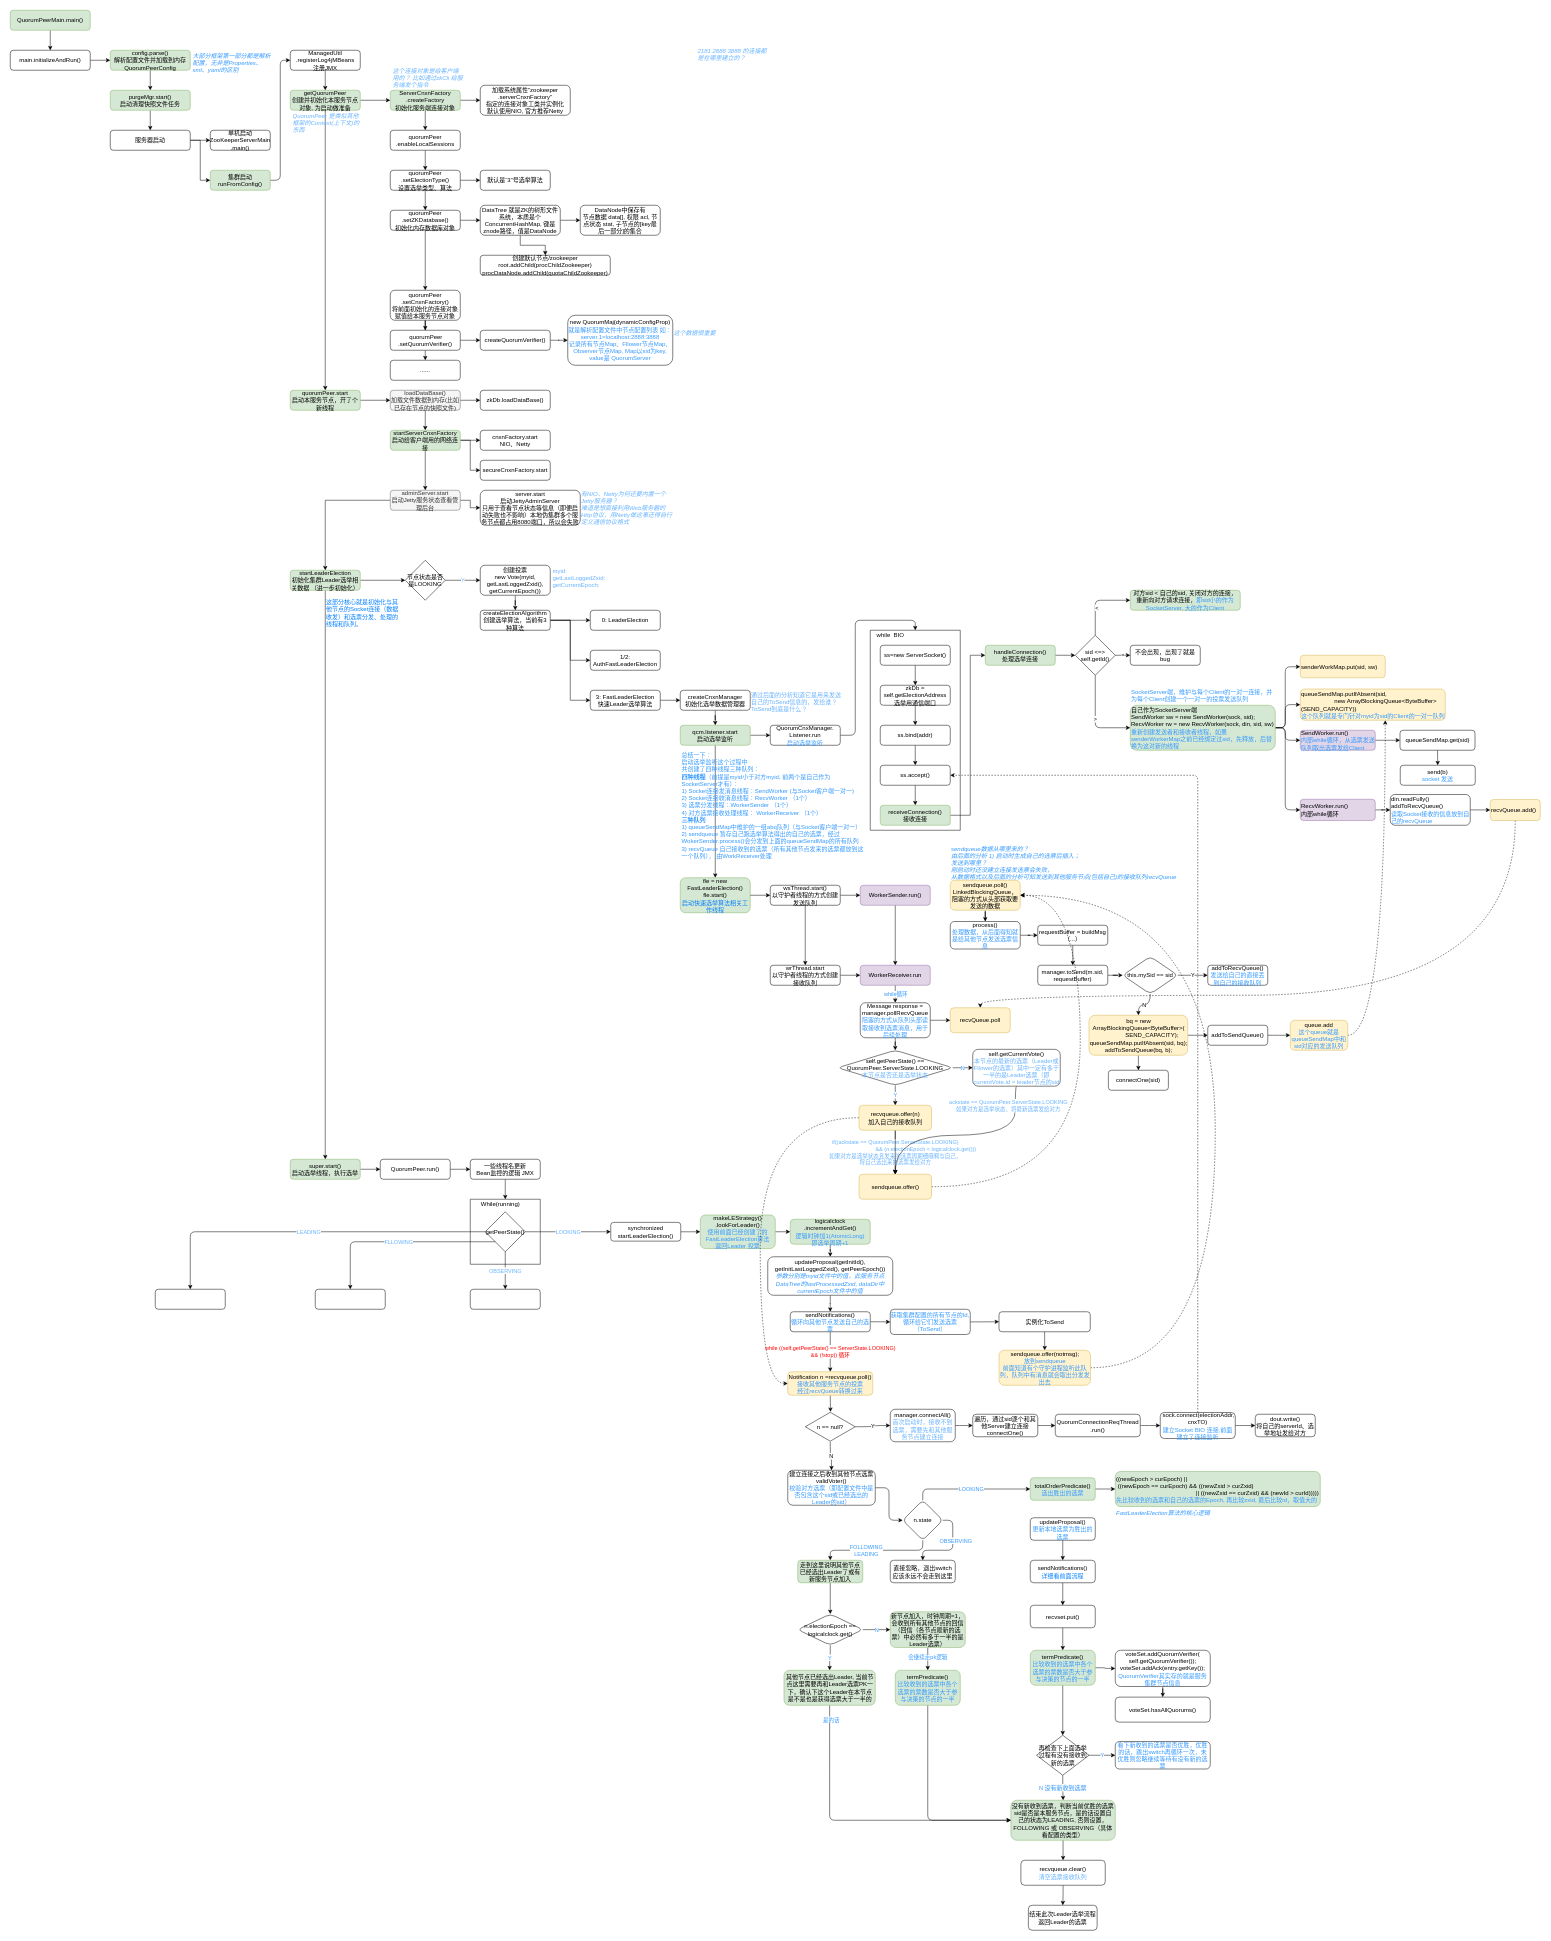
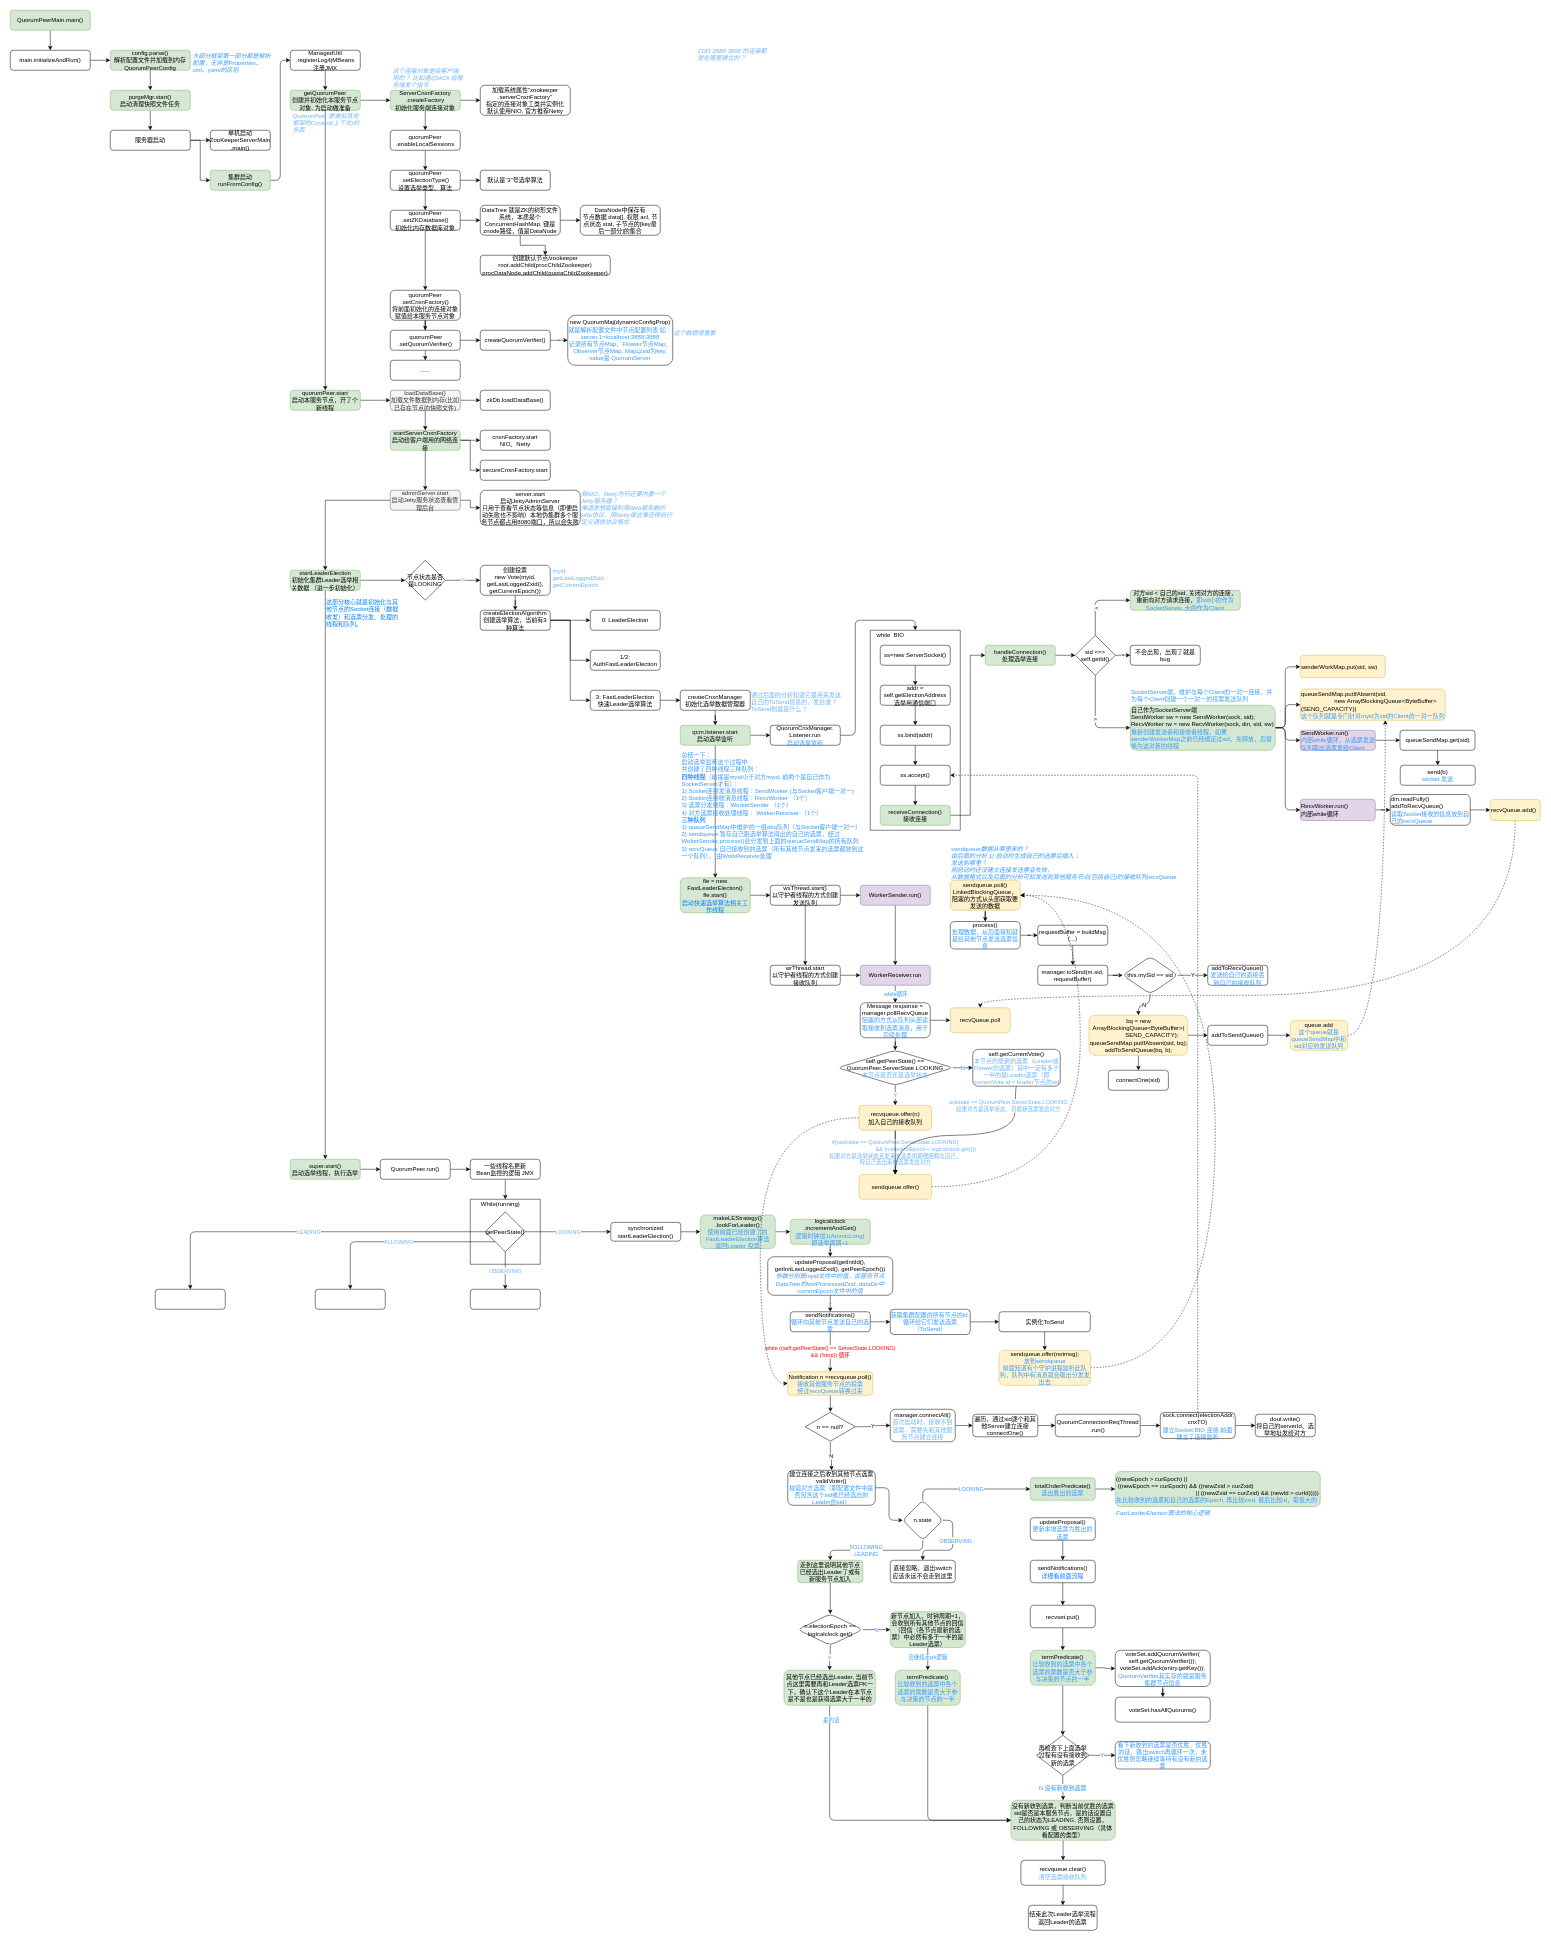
- <mxCell id="98" value="zkDb = self.getElectionAddress&lt;br&gt;选举用通信端口" style="rounded=1;whiteSpace=wrap;html=1;fontSize=12;glass=0;strokeWidth=1;shadow=0;" parent="1" vertex="1"><mxGeometry x="1760" y="1370" width="140" height="40" as="geometry" /></mxCell>
+ <mxCell id="98" value="addr = self.getElectionAddress&lt;br&gt;选举用通信端口" style="rounded=1;whiteSpace=wrap;html=1;fontSize=12;glass=0;strokeWidth=1;shadow=0;" parent="1" vertex="1"><mxGeometry x="1760" y="1370" width="140" height="40" as="geometry" /></mxCell>
